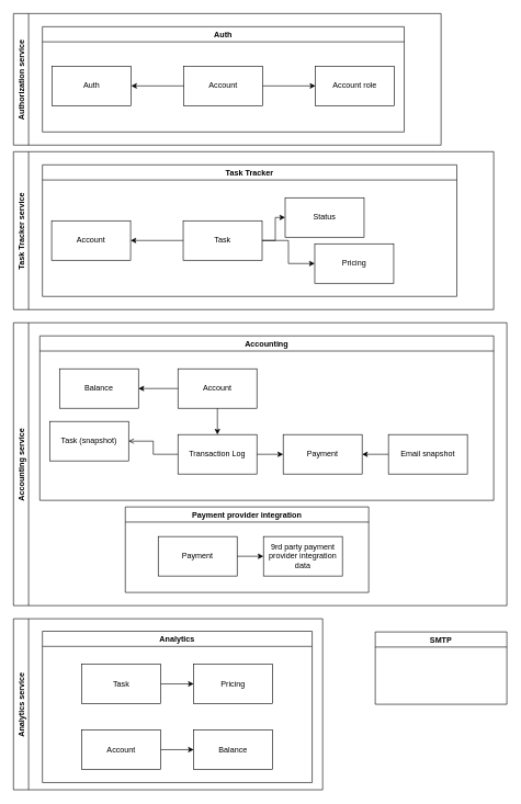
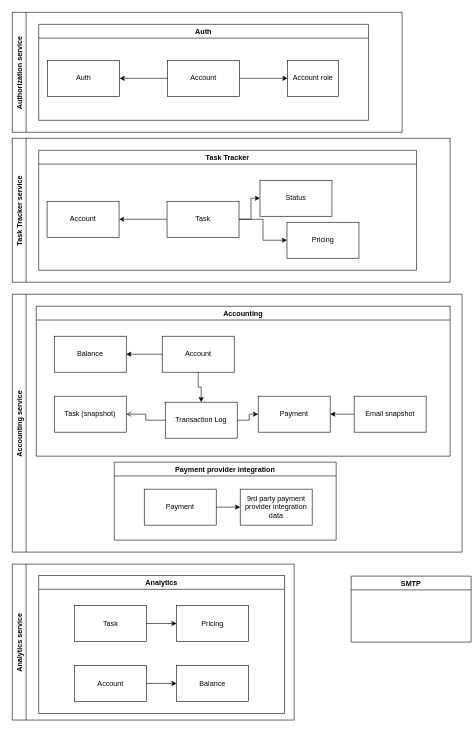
- <mxCell id="8" value="Account role" style="rounded=0;whiteSpace=wrap;html=1;" vertex="1" parent="4"><mxGeometry x="415" y="60" width="120" height="60" as="geometry" /></mxCell>
+ <mxCell id="8" value="Account role" style="rounded=0;whiteSpace=wrap;html=1;" vertex="1" parent="4"><mxGeometry x="415" y="60" width="85" height="60" as="geometry" /></mxCell>
- <mxCell id="30" value="Task (snapshot)" style="rounded=0;whiteSpace=wrap;html=1;" vertex="1" parent="20"><mxGeometry x="15" y="130" width="120" height="60" as="geometry" /></mxCell>
+ <mxCell id="30" value="Task (snapshot)" style="rounded=0;whiteSpace=wrap;html=1;" vertex="1" parent="20"><mxGeometry x="30" y="150" width="120" height="60" as="geometry" /></mxCell>
- <mxCell id="21" value="Transaction Log" style="rounded=0;whiteSpace=wrap;html=1;" vertex="1" parent="20"><mxGeometry x="210" y="150" width="120" height="60" as="geometry" /></mxCell>
+ <mxCell id="21" value="Transaction Log" style="rounded=0;whiteSpace=wrap;html=1;" vertex="1" parent="20"><mxGeometry x="215" y="160" width="120" height="60" as="geometry" /></mxCell>
- <mxCell id="2" value="SMTP" style="swimlane;" vertex="1" parent="1"><mxGeometry x="570" y="960" width="200" height="110" as="geometry" /></mxCell>
+ <mxCell id="2" value="SMTP" style="swimlane;" vertex="1" parent="1"><mxGeometry x="585" y="960" width="200" height="110" as="geometry" /></mxCell>
